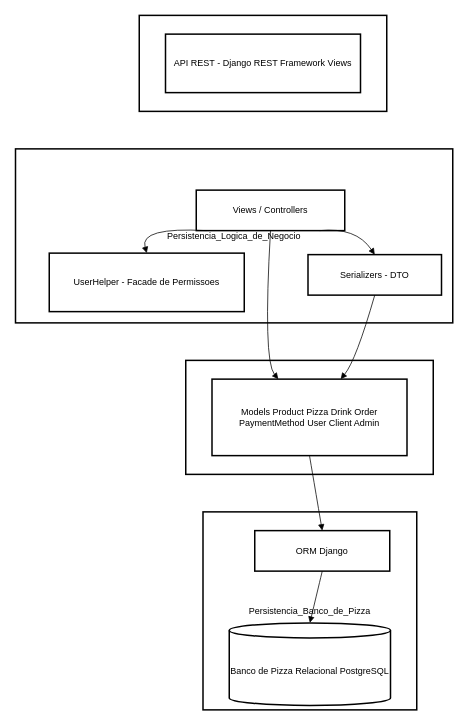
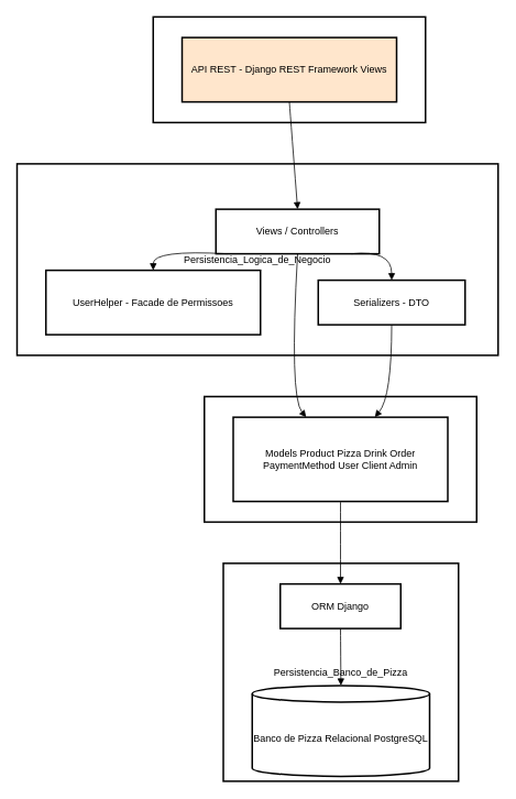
- <mxCell id="6" value="API REST - Django REST Framework Views" style="whiteSpace=wrap;strokeWidth=2;" vertex="1" parent="1"><mxGeometry x="220" y="45" width="260" height="78" as="geometry" /></mxCell>
+ <mxCell id="6" value="API REST - Django REST Framework Views" style="whiteSpace=wrap;strokeWidth=2;fillColor=#ffe6cc;" vertex="1" parent="1"><mxGeometry x="220" y="45" width="260" height="78" as="geometry" /></mxCell>
+ <mxCell id="13" value="" style="curved=1;startArrow=none;endArrow=block;exitX=0.5;exitY=1;entryX=0.5;entryY=0;rounded=0;" edge="1" parent="1" source="6" target="7"><mxGeometry relative="1" as="geometry"><Array as="points" /></mxGeometry></mxCell>
- <mxCell id="9" value="Serializers - DTO" style="whiteSpace=wrap;strokeWidth=2;" vertex="1" parent="1"><mxGeometry x="410" y="339" width="178" height="54" as="geometry" /></mxCell>
+ <mxCell id="9" value="Serializers - DTO" style="whiteSpace=wrap;strokeWidth=2;" vertex="1" parent="1"><mxGeometry x="385" y="339" width="178" height="54" as="geometry" /></mxCell>
- <mxCell id="8" value="UserHelper - Facade de Permissoes" style="whiteSpace=wrap;strokeWidth=2;" vertex="1" parent="1"><mxGeometry x="65" y="337" width="260" height="78" as="geometry" /></mxCell>
+ <mxCell id="8" value="UserHelper - Facade de Permissoes" style="whiteSpace=wrap;strokeWidth=2;" vertex="1" parent="1"><mxGeometry x="55" y="327" width="260" height="78" as="geometry" /></mxCell>
- <mxCell id="11" value="ORM Django" style="whiteSpace=wrap;strokeWidth=2;" vertex="1" parent="1"><mxGeometry x="339" y="707" width="180" height="54" as="geometry" /></mxCell>
+ <mxCell id="11" value="ORM Django" style="whiteSpace=wrap;strokeWidth=2;" vertex="1" parent="1"><mxGeometry x="339" y="707" width="146" height="54" as="geometry" /></mxCell>
